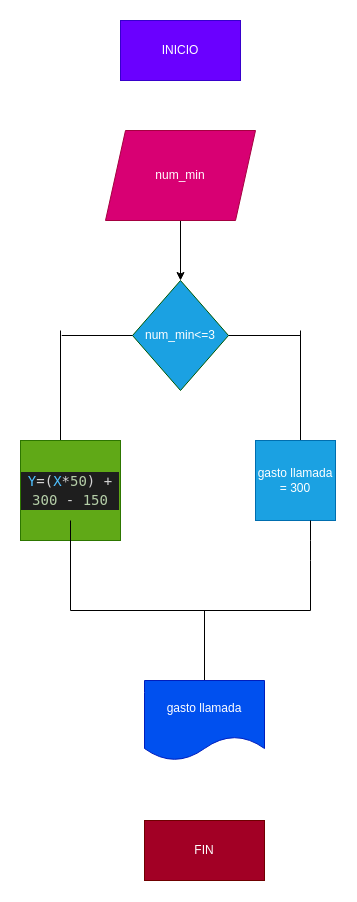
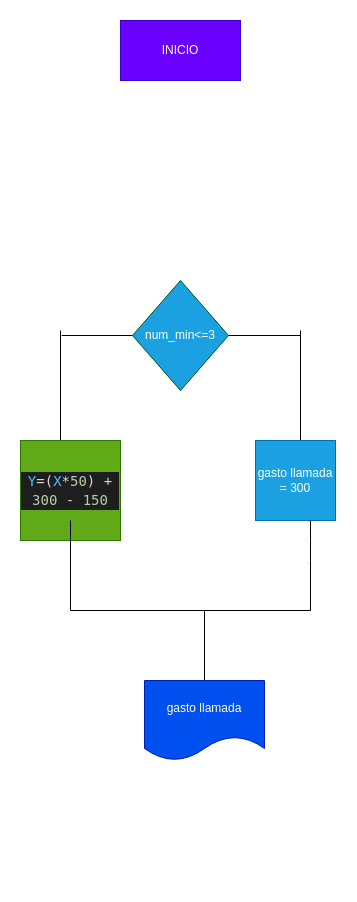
- <mxCell id="4" value="num_min" style="shape=parallelogram;perimeter=parallelogramPerimeter;whiteSpace=wrap;html=1;fixedSize=1;fillColor=#d80073;fontColor=#ffffff;strokeColor=#A50040;" vertex="1" parent="1"><mxGeometry x="105" y="130" width="150" height="90" as="geometry" /></mxCell>
- <mxCell id="3" value="" style="edgeStyle=none;html=1;" edge="1" parent="1" source="4" target="5"><mxGeometry relative="1" as="geometry" /></mxCell>
- <mxCell id="17" value="FIN" style="rounded=0;whiteSpace=wrap;html=1;fillColor=#a20025;fontColor=#ffffff;strokeColor=#6F0000;" vertex="1" parent="1"><mxGeometry x="144" y="820" width="120" height="60" as="geometry" /></mxCell>
